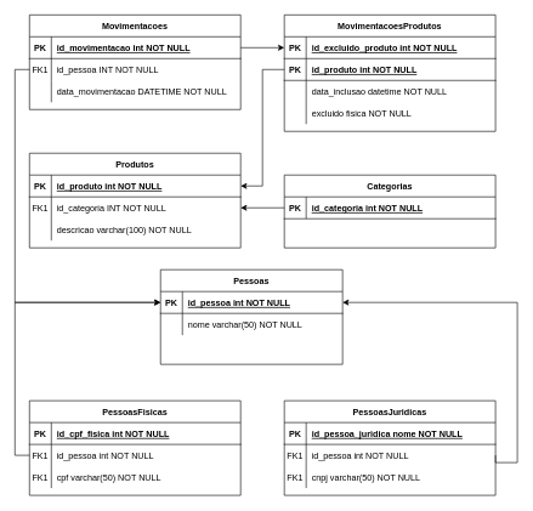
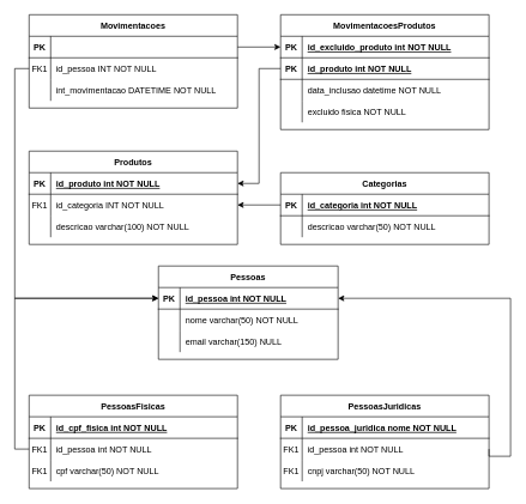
- <mxCell id="18" value="id_movimentacao int NOT NULL " style="shape=partialRectangle;overflow=hidden;connectable=0;fillColor=none;top=0;left=0;bottom=0;right=0;align=left;spacingLeft=6;fontStyle=5;" vertex="1" parent="16"><mxGeometry x="30" width="260" height="30" as="geometry" /></mxCell>
- <mxCell id="24" value="data_movimentacao DATETIME NOT NULL" style="shape=partialRectangle;overflow=hidden;connectable=0;fillColor=none;top=0;left=0;bottom=0;right=0;align=left;spacingLeft=6;" vertex="1" parent="22"><mxGeometry x="30" width="260" height="30" as="geometry" /></mxCell>
+ <mxCell id="24" value="int_movimentacao DATETIME NOT NULL" style="shape=partialRectangle;overflow=hidden;connectable=0;fillColor=none;top=0;left=0;bottom=0;right=0;align=left;spacingLeft=6;" vertex="1" parent="22"><mxGeometry x="30" width="260" height="30" as="geometry" /></mxCell>
+ <mxCell id="76" value="descricao varchar(50) NOT NULL" style="shape=partialRectangle;overflow=hidden;connectable=0;fillColor=none;top=0;left=0;bottom=0;right=0;align=left;spacingLeft=6;" parent="74" vertex="1"><mxGeometry x="30" width="260" height="30" as="geometry" /></mxCell>
+ <mxCell id="67" value="email varchar(150) NULL" style="shape=partialRectangle;overflow=hidden;connectable=0;fillColor=none;top=0;left=0;bottom=0;right=0;align=left;spacingLeft=6;" parent="65" vertex="1"><mxGeometry x="30" width="220" height="30" as="geometry" /></mxCell>
